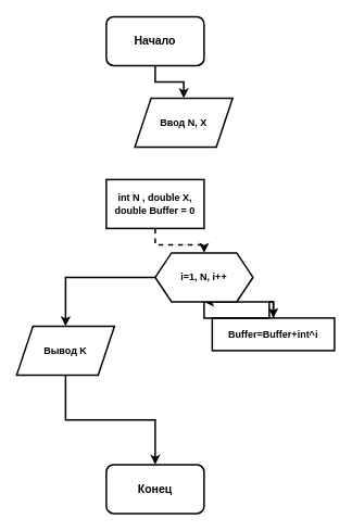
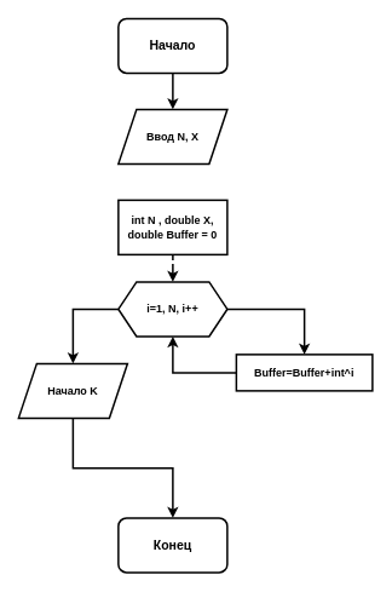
- <mxCell id="5" value="Ввод N, X" style="shape=parallelogram;perimeter=parallelogramPerimeter;whiteSpace=wrap;html=1;fixedSize=1;strokeWidth=2;fontStyle=1;fontSize=12;" parent="1" vertex="1"><mxGeometry x="165" y="120" width="120" height="60" as="geometry" /></mxCell>
+ <mxCell id="5" value="Ввод N, X" style="shape=parallelogram;perimeter=parallelogramPerimeter;whiteSpace=wrap;html=1;fixedSize=1;strokeWidth=2;fontStyle=1;fontSize=12;" parent="1" vertex="1"><mxGeometry x="130" y="120" width="120" height="60" as="geometry" /></mxCell>
- <mxCell id="14" value="i=1, N, i++" style="shape=hexagon;perimeter=hexagonPerimeter2;whiteSpace=wrap;html=1;fixedSize=1;strokeWidth=2;fontStyle=1;fontSize=12;" parent="1" vertex="1"><mxGeometry x="190" y="310" width="120" height="60" as="geometry" /></mxCell>
+ <mxCell id="14" value="i=1, N, i++" style="shape=hexagon;perimeter=hexagonPerimeter2;whiteSpace=wrap;html=1;fixedSize=1;strokeWidth=2;fontStyle=1;fontSize=12;" parent="1" vertex="1"><mxGeometry x="130" y="310" width="120" height="60" as="geometry" /></mxCell>
- <mxCell id="11" value="Вывод K" style="shape=parallelogram;perimeter=parallelogramPerimeter;whiteSpace=wrap;html=1;fixedSize=1;strokeWidth=2;fontStyle=1;fontSize=12;" parent="1" vertex="1"><mxGeometry x="20" y="400" width="120" height="60" as="geometry" /></mxCell>
+ <mxCell id="11" value="Начало K" style="shape=parallelogram;perimeter=parallelogramPerimeter;whiteSpace=wrap;html=1;fixedSize=1;strokeWidth=2;fontStyle=1;fontSize=12;" parent="1" vertex="1"><mxGeometry x="20" y="400" width="120" height="60" as="geometry" /></mxCell>
